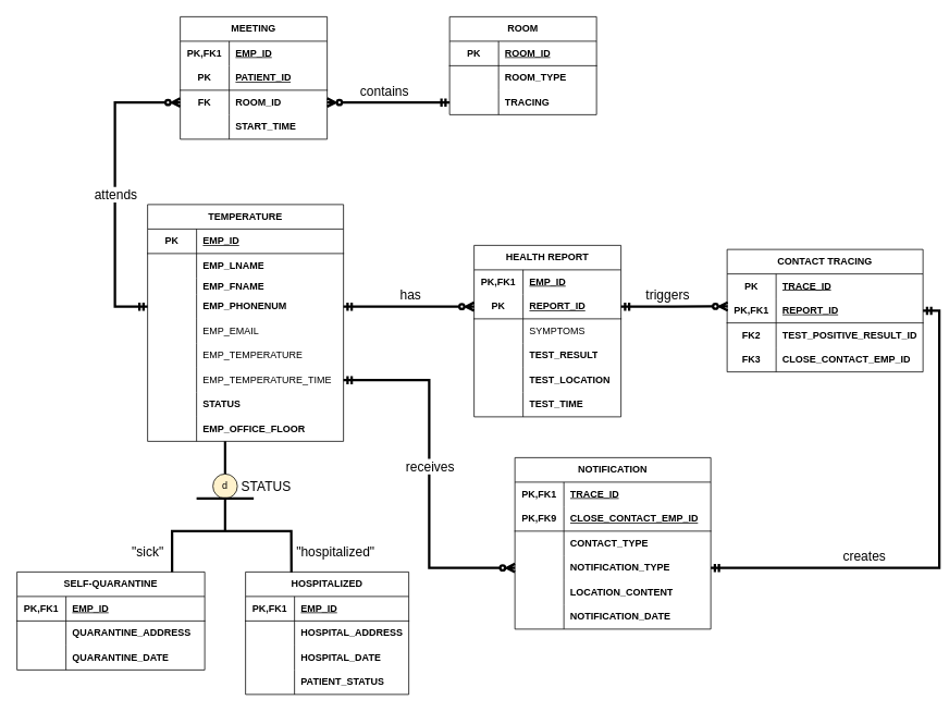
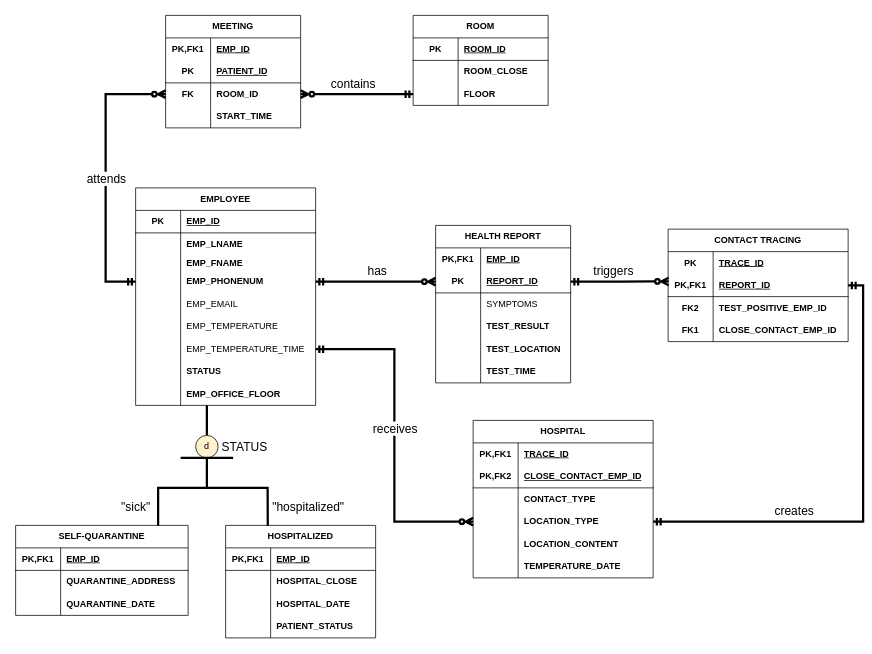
- <mxCell id="57" value="&lt;b&gt;ROOM_TYPE&lt;/b&gt;" style="shape=partialRectangle;connectable=0;fillColor=none;top=0;left=0;bottom=0;right=0;align=left;spacingLeft=6;overflow=hidden;html=1;whiteSpace=wrap;" parent="55" vertex="1"><mxGeometry x="60" width="120" height="30" as="geometry"><mxRectangle width="120" height="30" as="alternateBounds" /></mxGeometry></mxCell>
+ <mxCell id="57" value="&lt;b&gt;ROOM_CLOSE&lt;/b&gt;" style="shape=partialRectangle;connectable=0;fillColor=none;top=0;left=0;bottom=0;right=0;align=left;spacingLeft=6;overflow=hidden;html=1;whiteSpace=wrap;" parent="55" vertex="1"><mxGeometry x="60" width="120" height="30" as="geometry"><mxRectangle width="120" height="30" as="alternateBounds" /></mxGeometry></mxCell>
- <mxCell id="60" value="&lt;b&gt;TRACING&lt;br&gt;&lt;/b&gt;" style="shape=partialRectangle;connectable=0;fillColor=none;top=0;left=0;bottom=0;right=0;align=left;spacingLeft=6;overflow=hidden;html=1;whiteSpace=wrap;" parent="58" vertex="1"><mxGeometry x="60" width="120" height="30" as="geometry"><mxRectangle width="120" height="30" as="alternateBounds" /></mxGeometry></mxCell>
+ <mxCell id="60" value="&lt;b&gt;FLOOR&lt;br&gt;&lt;/b&gt;" style="shape=partialRectangle;connectable=0;fillColor=none;top=0;left=0;bottom=0;right=0;align=left;spacingLeft=6;overflow=hidden;html=1;whiteSpace=wrap;" parent="58" vertex="1"><mxGeometry x="60" width="120" height="30" as="geometry"><mxRectangle width="120" height="30" as="alternateBounds" /></mxGeometry></mxCell>
- <mxCell id="2" value="TEMPERATURE" style="shape=table;startSize=30;container=1;collapsible=1;childLayout=tableLayout;fixedRows=1;rowLines=0;fontStyle=1;align=center;resizeLast=1;html=1;whiteSpace=wrap;" parent="1" vertex="1"><mxGeometry x="180" y="250" width="240" height="290" as="geometry" /></mxCell>
+ <mxCell id="2" value="EMPLOYEE" style="shape=table;startSize=30;container=1;collapsible=1;childLayout=tableLayout;fixedRows=1;rowLines=0;fontStyle=1;align=center;resizeLast=1;html=1;whiteSpace=wrap;" parent="1" vertex="1"><mxGeometry x="180" y="250" width="240" height="290" as="geometry" /></mxCell>
- <mxCell id="87" value="&lt;b&gt;TEST_POSITIVE_RESULT_ID&lt;/b&gt;" style="shape=partialRectangle;connectable=0;fillColor=none;top=0;left=0;bottom=0;right=0;align=left;spacingLeft=6;overflow=hidden;html=1;whiteSpace=wrap;" parent="85" vertex="1"><mxGeometry x="60" width="180" height="30" as="geometry"><mxRectangle width="180" height="30" as="alternateBounds" /></mxGeometry></mxCell>
+ <mxCell id="87" value="&lt;b&gt;TEST_POSITIVE_EMP_ID&lt;/b&gt;" style="shape=partialRectangle;connectable=0;fillColor=none;top=0;left=0;bottom=0;right=0;align=left;spacingLeft=6;overflow=hidden;html=1;whiteSpace=wrap;" parent="85" vertex="1"><mxGeometry x="60" width="180" height="30" as="geometry"><mxRectangle width="180" height="30" as="alternateBounds" /></mxGeometry></mxCell>
- <mxCell id="89" value="&lt;b&gt;FK3&lt;/b&gt;" style="shape=partialRectangle;connectable=0;fillColor=none;top=0;left=0;bottom=0;right=0;fontStyle=0;overflow=hidden;whiteSpace=wrap;html=1;" parent="88" vertex="1"><mxGeometry width="60" height="30" as="geometry"><mxRectangle width="60" height="30" as="alternateBounds" /></mxGeometry></mxCell>
+ <mxCell id="89" value="&lt;b&gt;FK1&lt;/b&gt;" style="shape=partialRectangle;connectable=0;fillColor=none;top=0;left=0;bottom=0;right=0;fontStyle=0;overflow=hidden;whiteSpace=wrap;html=1;" parent="88" vertex="1"><mxGeometry width="60" height="30" as="geometry"><mxRectangle width="60" height="30" as="alternateBounds" /></mxGeometry></mxCell>
- <mxCell id="91" value="NOTIFICATION" style="shape=table;startSize=30;container=1;collapsible=1;childLayout=tableLayout;fixedRows=1;rowLines=0;fontStyle=1;align=center;resizeLast=1;html=1;whiteSpace=wrap;" vertex="1" parent="1"><mxGeometry x="630" y="560" width="240" height="210" as="geometry" /></mxCell>
+ <mxCell id="91" value="HOSPITAL" style="shape=table;startSize=30;container=1;collapsible=1;childLayout=tableLayout;fixedRows=1;rowLines=0;fontStyle=1;align=center;resizeLast=1;html=1;whiteSpace=wrap;" vertex="1" parent="1"><mxGeometry x="630" y="560" width="240" height="210" as="geometry" /></mxCell>
- <mxCell id="96" value="PK,FK9" style="shape=partialRectangle;connectable=0;fillColor=none;top=0;left=0;bottom=0;right=0;fontStyle=1;overflow=hidden;html=1;whiteSpace=wrap;" vertex="1" parent="95"><mxGeometry width="60" height="30" as="geometry"><mxRectangle width="60" height="30" as="alternateBounds" /></mxGeometry></mxCell>
+ <mxCell id="96" value="PK,FK2" style="shape=partialRectangle;connectable=0;fillColor=none;top=0;left=0;bottom=0;right=0;fontStyle=1;overflow=hidden;html=1;whiteSpace=wrap;" vertex="1" parent="95"><mxGeometry width="60" height="30" as="geometry"><mxRectangle width="60" height="30" as="alternateBounds" /></mxGeometry></mxCell>
- <mxCell id="103" value="&lt;b&gt;NOTIFICATION_TYPE&lt;/b&gt;" style="shape=partialRectangle;connectable=0;fillColor=none;top=0;left=0;bottom=0;right=0;align=left;spacingLeft=6;overflow=hidden;html=1;whiteSpace=wrap;" vertex="1" parent="101"><mxGeometry x="60" width="180" height="30" as="geometry"><mxRectangle width="180" height="30" as="alternateBounds" /></mxGeometry></mxCell>
+ <mxCell id="103" value="&lt;b&gt;LOCATION_TYPE&lt;/b&gt;" style="shape=partialRectangle;connectable=0;fillColor=none;top=0;left=0;bottom=0;right=0;align=left;spacingLeft=6;overflow=hidden;html=1;whiteSpace=wrap;" vertex="1" parent="101"><mxGeometry x="60" width="180" height="30" as="geometry"><mxRectangle width="180" height="30" as="alternateBounds" /></mxGeometry></mxCell>
- <mxCell id="109" value="&lt;b&gt;NOTIFICATION_DATE&lt;/b&gt;" style="shape=partialRectangle;connectable=0;fillColor=none;top=0;left=0;bottom=0;right=0;align=left;spacingLeft=6;overflow=hidden;html=1;whiteSpace=wrap;" vertex="1" parent="107"><mxGeometry x="60" width="180" height="30" as="geometry"><mxRectangle width="180" height="30" as="alternateBounds" /></mxGeometry></mxCell>
+ <mxCell id="109" value="&lt;b&gt;TEMPERATURE_DATE&lt;/b&gt;" style="shape=partialRectangle;connectable=0;fillColor=none;top=0;left=0;bottom=0;right=0;align=left;spacingLeft=6;overflow=hidden;html=1;whiteSpace=wrap;" vertex="1" parent="107"><mxGeometry x="60" width="180" height="30" as="geometry"><mxRectangle width="180" height="30" as="alternateBounds" /></mxGeometry></mxCell>
- <mxCell id="126" value="&lt;b&gt;HOSPITAL_ADDRESS&lt;/b&gt;" style="shape=partialRectangle;connectable=0;fillColor=none;top=0;left=0;bottom=0;right=0;align=left;spacingLeft=6;overflow=hidden;html=1;whiteSpace=wrap;" vertex="1" parent="124"><mxGeometry x="60" width="140" height="30" as="geometry"><mxRectangle width="140" height="30" as="alternateBounds" /></mxGeometry></mxCell>
+ <mxCell id="126" value="&lt;b&gt;HOSPITAL_CLOSE&lt;/b&gt;" style="shape=partialRectangle;connectable=0;fillColor=none;top=0;left=0;bottom=0;right=0;align=left;spacingLeft=6;overflow=hidden;html=1;whiteSpace=wrap;" vertex="1" parent="124"><mxGeometry x="60" width="140" height="30" as="geometry"><mxRectangle width="140" height="30" as="alternateBounds" /></mxGeometry></mxCell>
